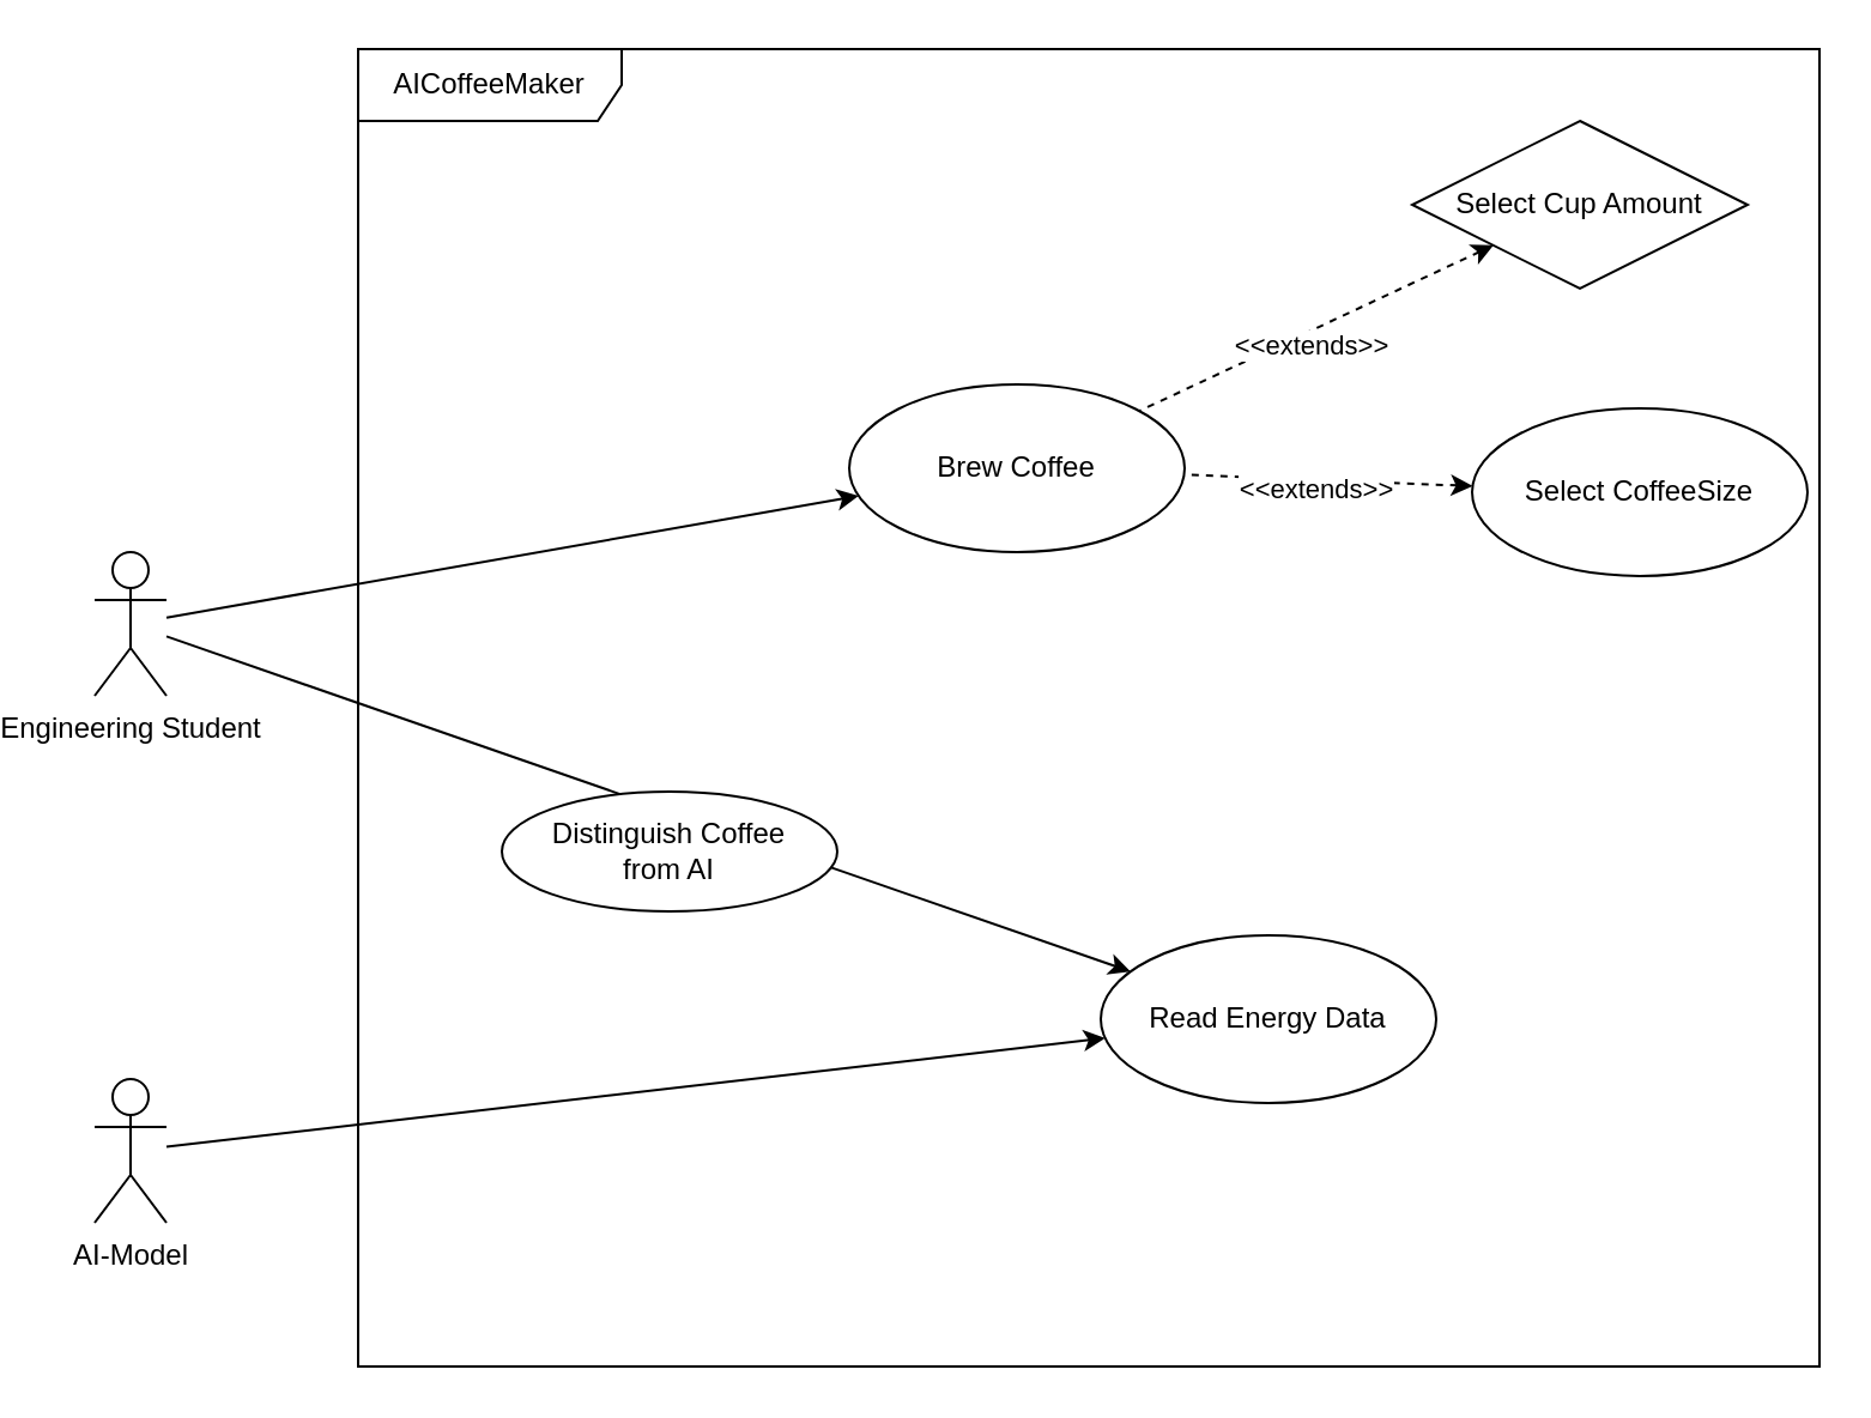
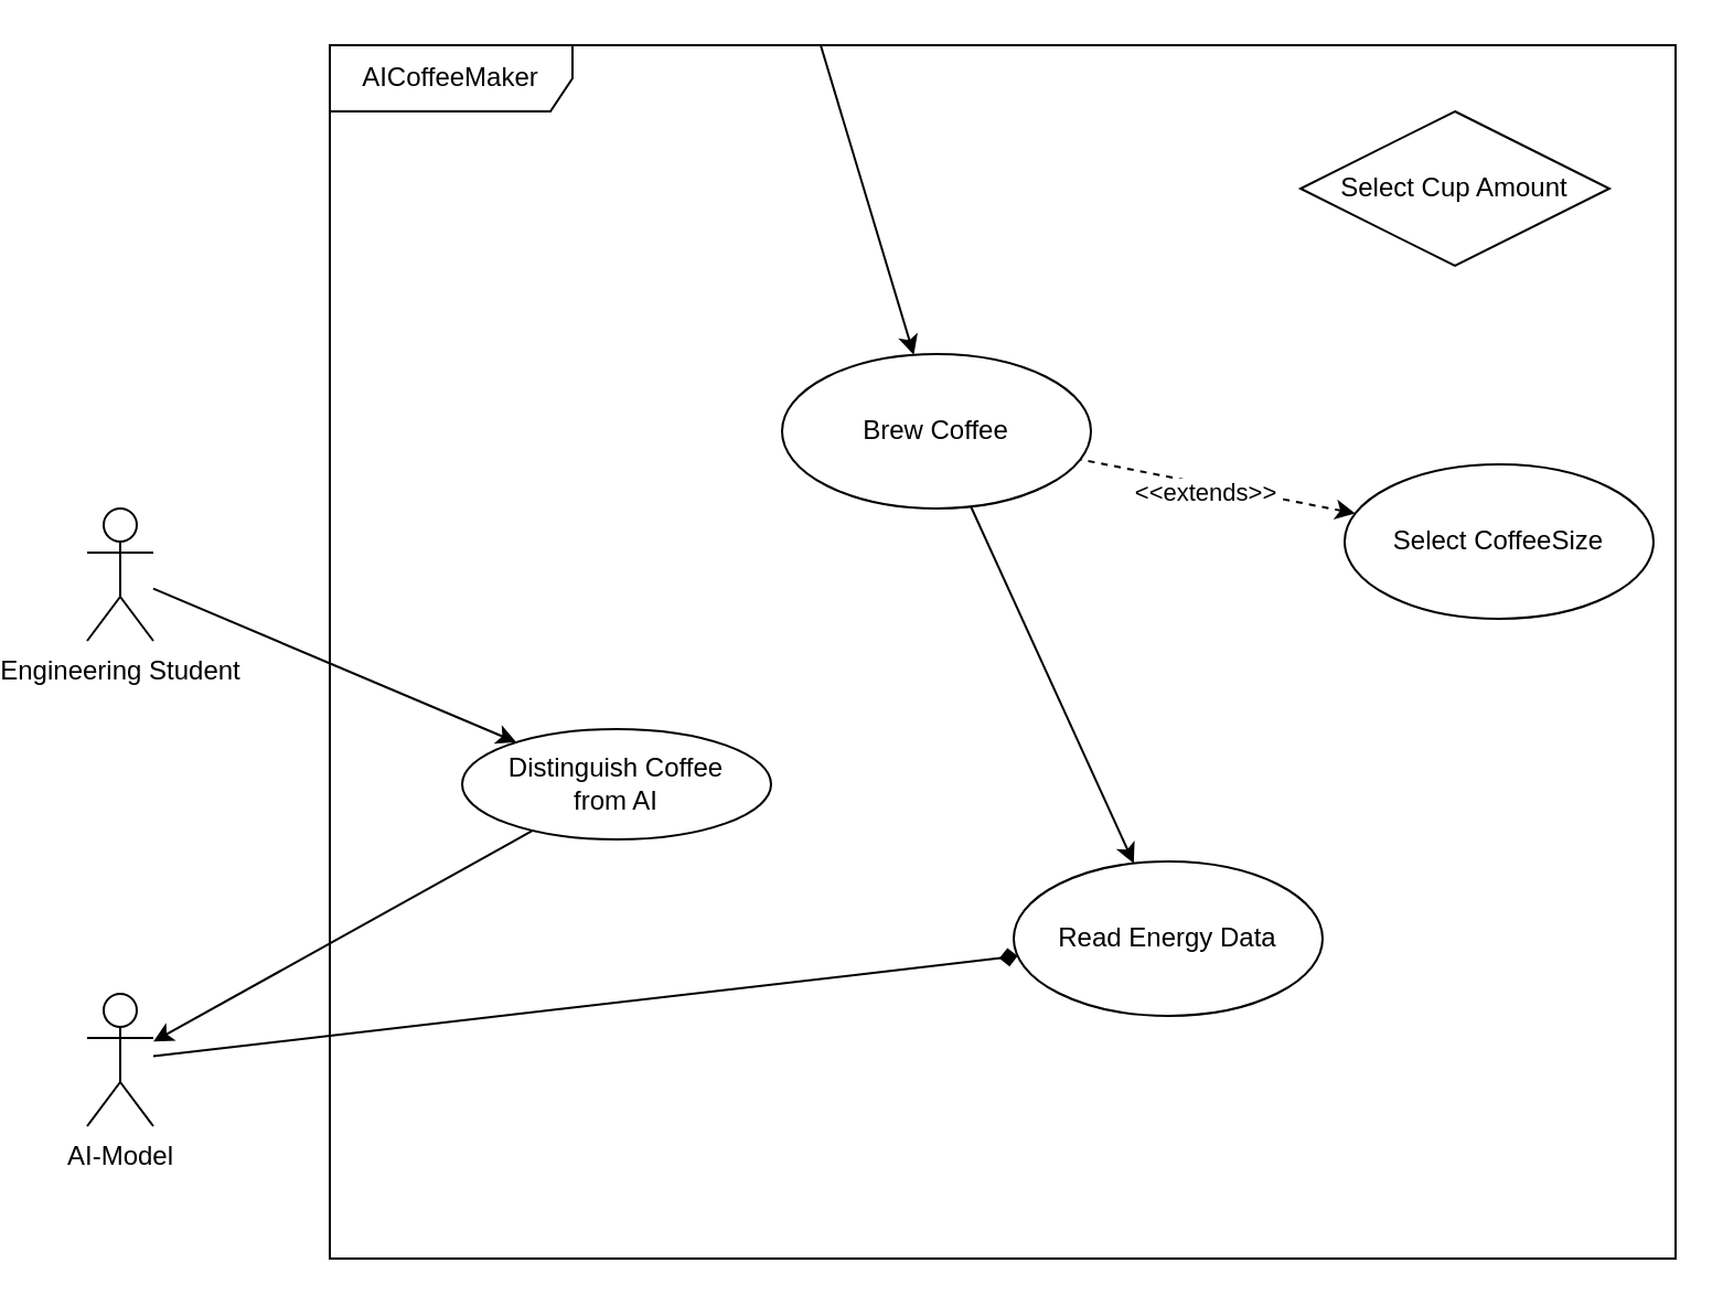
- <mxCell id="7" style="rounded=0;orthogonalLoop=1;jettySize=auto;html=1;startArrow=classic;startFill=1;endArrow=none;endFill=0;dashed=1;" edge="1" parent="1" source="9" target="3"><mxGeometry relative="1" as="geometry" /></mxCell>
- <mxCell id="8" value="&amp;lt;&amp;lt;extends&amp;gt;&amp;gt;" style="edgeLabel;html=1;align=center;verticalAlign=middle;resizable=0;points=[];" vertex="1" connectable="0" parent="7"><mxGeometry x="0.146" y="4" relative="1" as="geometry"><mxPoint x="6" y="-1" as="offset" /></mxGeometry></mxCell>
- <mxCell id="6" value="Select CoffeeSize" style="ellipse;whiteSpace=wrap;html=1;" vertex="1" parent="1"><mxGeometry x="595" y="170" width="140" height="70" as="geometry" /></mxCell>
+ <mxCell id="6" value="Select CoffeeSize" style="ellipse;whiteSpace=wrap;html=1;" vertex="1" parent="1"><mxGeometry x="590" y="210" width="140" height="70" as="geometry" /></mxCell>
- <mxCell id="11" style="rounded=0;orthogonalLoop=1;jettySize=auto;html=1;startArrow=classic;startFill=1;endArrow=none;endFill=0;" edge="1" parent="1" source="3" target="10"><mxGeometry relative="1" as="geometry" /></mxCell>
+ <mxCell id="11" style="rounded=0;orthogonalLoop=1;jettySize=auto;html=1;startArrow=classic;startFill=1;endArrow=none;endFill=0;" edge="1" parent="1" source="3" target="2"><mxGeometry relative="1" as="geometry" /></mxCell>
+ <mxCell id="14" style="rounded=0;orthogonalLoop=1;jettySize=auto;html=1;startArrow=classic;startFill=1;endArrow=none;endFill=0;" edge="1" parent="1" source="16" target="10"><mxGeometry relative="1" as="geometry" /></mxCell>
- <mxCell id="12" style="rounded=0;orthogonalLoop=1;jettySize=auto;html=1;startArrow=classic;startFill=1;endArrow=none;endFill=0;" edge="1" parent="1" source="13" target="10"><mxGeometry relative="1" as="geometry" /></mxCell>
+ <mxCell id="12" style="rounded=0;orthogonalLoop=1;jettySize=auto;html=1;startArrow=classic;startFill=1;endArrow=none;endFill=0;" edge="1" parent="1" source="13" target="3"><mxGeometry relative="1" as="geometry" /></mxCell>
+ <mxCell id="15" style="rounded=0;orthogonalLoop=1;jettySize=auto;html=1;" edge="1" parent="1" source="16" target="18"><mxGeometry relative="1" as="geometry" /></mxCell>
- <mxCell id="17" style="rounded=0;orthogonalLoop=1;jettySize=auto;html=1;" edge="1" parent="1" source="18" target="13"><mxGeometry relative="1" as="geometry" /></mxCell>
+ <mxCell id="17" style="rounded=0;orthogonalLoop=1;jettySize=auto;html=1;endArrow=diamond;" edge="1" parent="1" source="18" target="13"><mxGeometry relative="1" as="geometry" /></mxCell>
